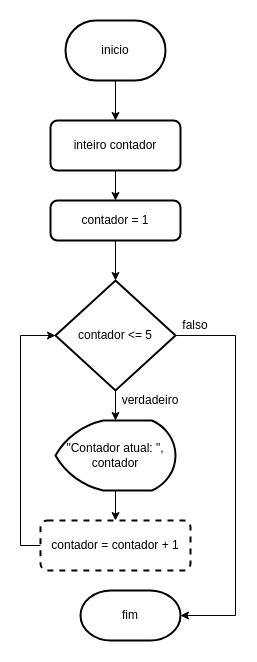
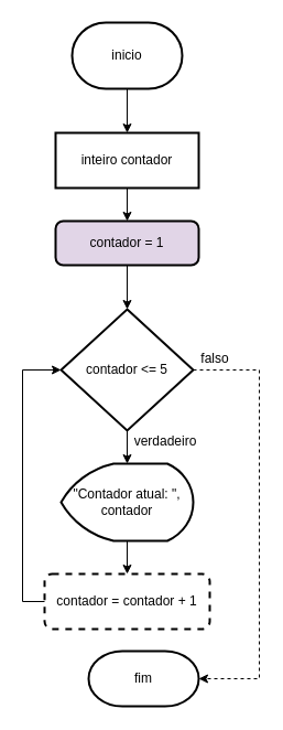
- <mxCell id="5" value="inteiro contador" style="rounded=1;whiteSpace=wrap;html=1;absoluteArcSize=1;arcSize=14;strokeWidth=2;" vertex="1" parent="1"><mxGeometry x="50" y="120" width="130" height="50" as="geometry" /></mxCell>
+ <mxCell id="5" value="inteiro contador" style="whiteSpace=wrap;html=1;absoluteArcSize=1;arcSize=14;strokeWidth=2;rounded=0;" vertex="1" parent="1"><mxGeometry x="50" y="120" width="130" height="50" as="geometry" /></mxCell>
- <mxCell id="6" value="contador = 1" style="rounded=1;whiteSpace=wrap;html=1;absoluteArcSize=1;arcSize=14;strokeWidth=2;" vertex="1" parent="1"><mxGeometry x="50" y="200" width="130" height="40" as="geometry" /></mxCell>
+ <mxCell id="6" value="contador = 1" style="rounded=1;whiteSpace=wrap;html=1;absoluteArcSize=1;arcSize=14;strokeWidth=2;fillColor=#e1d5e7;" vertex="1" parent="1"><mxGeometry x="50" y="200" width="130" height="40" as="geometry" /></mxCell>
- <mxCell id="16" style="edgeStyle=orthogonalEdgeStyle;rounded=0;orthogonalLoop=1;jettySize=auto;html=1;entryX=1;entryY=0.5;entryDx=0;entryDy=0;entryPerimeter=0;" edge="1" parent="1" source="7" target="15"><mxGeometry relative="1" as="geometry"><Array as="points"><mxPoint x="235" y="335" /><mxPoint x="235" y="615" /></Array></mxGeometry></mxCell>
+ <mxCell id="16" style="edgeStyle=orthogonalEdgeStyle;rounded=0;orthogonalLoop=1;jettySize=auto;html=1;entryX=1;entryY=0.5;entryDx=0;entryDy=0;entryPerimeter=0;dashed=1;" edge="1" parent="1" source="7" target="15"><mxGeometry relative="1" as="geometry"><Array as="points"><mxPoint x="235" y="335" /><mxPoint x="235" y="615" /></Array></mxGeometry></mxCell>
